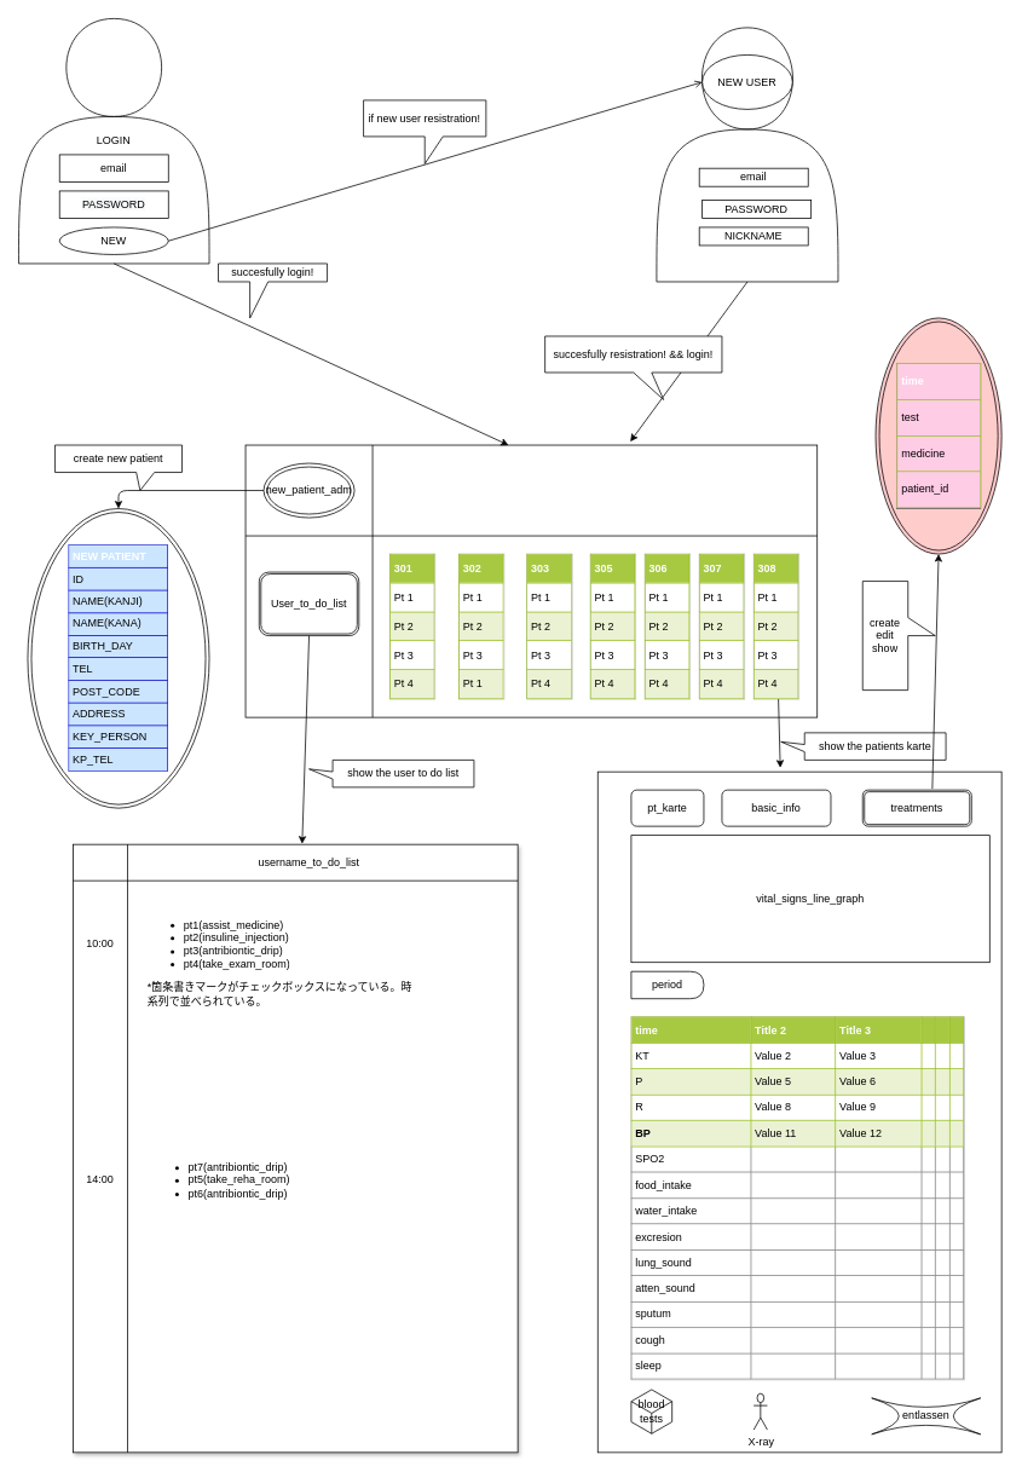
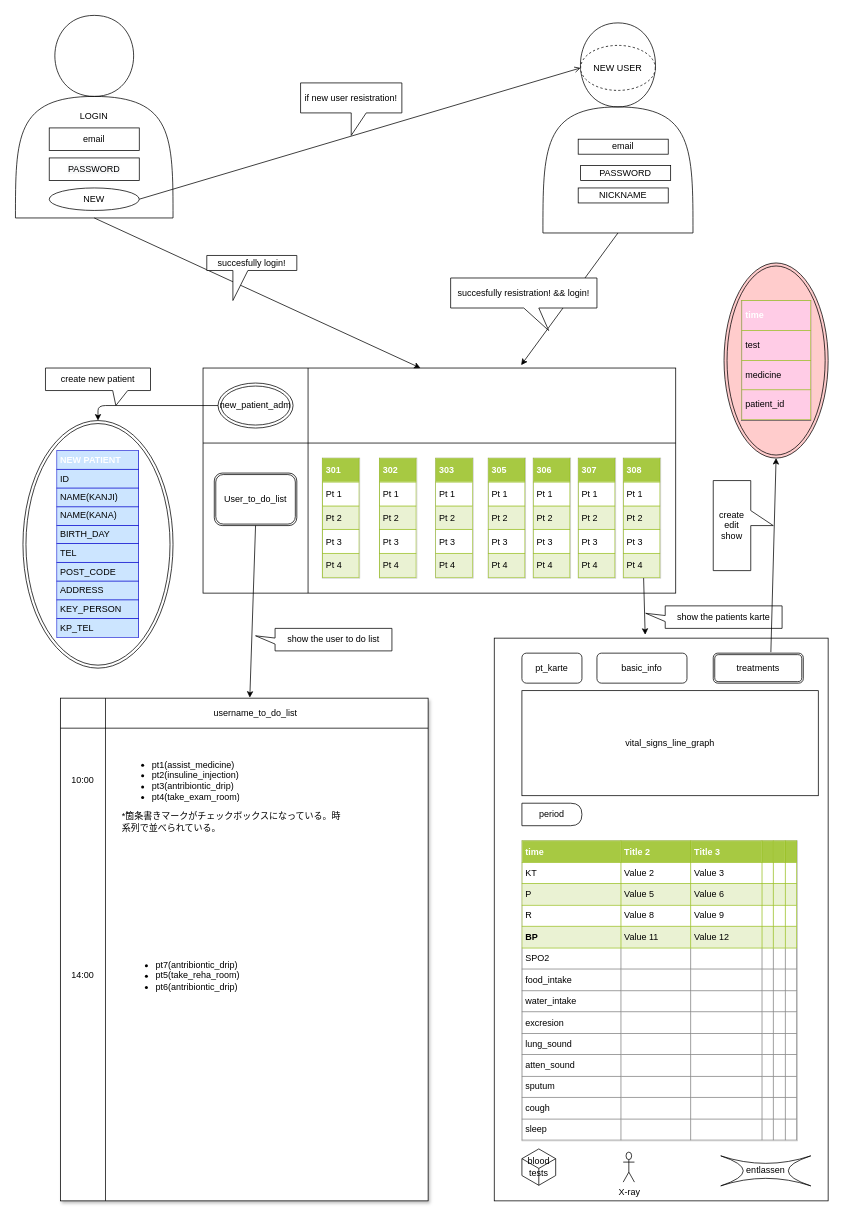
- <mxCell id="13" value="NEW USER" style="ellipse;whiteSpace=wrap;html=1;shadow=0;glass=0;comic=0;gradientColor=none;" parent="1" vertex="1"><mxGeometry x="773.25" y="60" width="99.5" height="60" as="geometry" /></mxCell>
+ <mxCell id="13" value="NEW USER" style="ellipse;whiteSpace=wrap;html=1;shadow=0;glass=0;comic=0;gradientColor=none;dashed=1;" parent="1" vertex="1"><mxGeometry x="773.25" y="60" width="99.5" height="60" as="geometry" /></mxCell>
- <mxCell id="27" value="succesfully login!" style="shape=callout;whiteSpace=wrap;html=1;perimeter=calloutPerimeter;shadow=0;glass=0;comic=0;gradientColor=none;size=40;position=0.29;position2=0.29;" parent="1" vertex="1"><mxGeometry x="240" y="290" width="120" height="60" as="geometry" /></mxCell>
+ <mxCell id="27" value="succesfully login!" style="shape=callout;whiteSpace=wrap;html=1;perimeter=calloutPerimeter;shadow=0;glass=0;comic=0;gradientColor=none;size=40;position=0.29;position2=0.29;" parent="1" vertex="1"><mxGeometry x="275" y="340" width="120" height="60" as="geometry" /></mxCell>
- <mxCell id="15" value="&lt;table border=&quot;1&quot; width=&quot;100%&quot; cellpadding=&quot;4&quot; style=&quot;width: 100% ; height: 100% ; border-collapse: collapse&quot;&gt;&lt;tbody&gt;&lt;tr style=&quot;background-color: #a7c942 ; color: #ffffff ; border: 1px solid #98bf21&quot;&gt;&lt;th align=&quot;left&quot;&gt;302&lt;/th&gt;&lt;/tr&gt;&lt;tr style=&quot;border: 1px solid #98bf21&quot;&gt;&lt;td&gt;Pt 1&lt;/td&gt;&lt;/tr&gt;&lt;tr style=&quot;background-color: #eaf2d3 ; border: 1px solid #98bf21&quot;&gt;&lt;td&gt;Pt 2&lt;/td&gt;&lt;/tr&gt;&lt;tr style=&quot;border: 1px solid #98bf21&quot;&gt;&lt;td&gt;Pt 3&lt;/td&gt;&lt;/tr&gt;&lt;tr style=&quot;background-color: #eaf2d3 ; border: 1px solid #98bf21&quot;&gt;&lt;td&gt;Pt 1&lt;/td&gt;&lt;/tr&gt;&lt;/tbody&gt;&lt;/table&gt;" style="text;html=1;strokeColor=#c0c0c0;fillColor=#ffffff;overflow=fill;rounded=0;shadow=0;glass=0;comic=0;" parent="1" vertex="1"><mxGeometry x="505" y="610" width="50" height="160" as="geometry" /></mxCell>
+ <mxCell id="15" value="&lt;table border=&quot;1&quot; width=&quot;100%&quot; cellpadding=&quot;4&quot; style=&quot;width: 100% ; height: 100% ; border-collapse: collapse&quot;&gt;&lt;tbody&gt;&lt;tr style=&quot;background-color: #a7c942 ; color: #ffffff ; border: 1px solid #98bf21&quot;&gt;&lt;th align=&quot;left&quot;&gt;302&lt;/th&gt;&lt;/tr&gt;&lt;tr style=&quot;border: 1px solid #98bf21&quot;&gt;&lt;td&gt;Pt 1&lt;/td&gt;&lt;/tr&gt;&lt;tr style=&quot;background-color: #eaf2d3 ; border: 1px solid #98bf21&quot;&gt;&lt;td&gt;Pt 2&lt;/td&gt;&lt;/tr&gt;&lt;tr style=&quot;border: 1px solid #98bf21&quot;&gt;&lt;td&gt;Pt 3&lt;/td&gt;&lt;/tr&gt;&lt;tr style=&quot;background-color: #eaf2d3 ; border: 1px solid #98bf21&quot;&gt;&lt;td&gt;Pt 4&lt;/td&gt;&lt;/tr&gt;&lt;/tbody&gt;&lt;/table&gt;" style="text;html=1;strokeColor=#c0c0c0;fillColor=#ffffff;overflow=fill;rounded=0;shadow=0;glass=0;comic=0;" parent="1" vertex="1"><mxGeometry x="505" y="610" width="50" height="160" as="geometry" /></mxCell>
